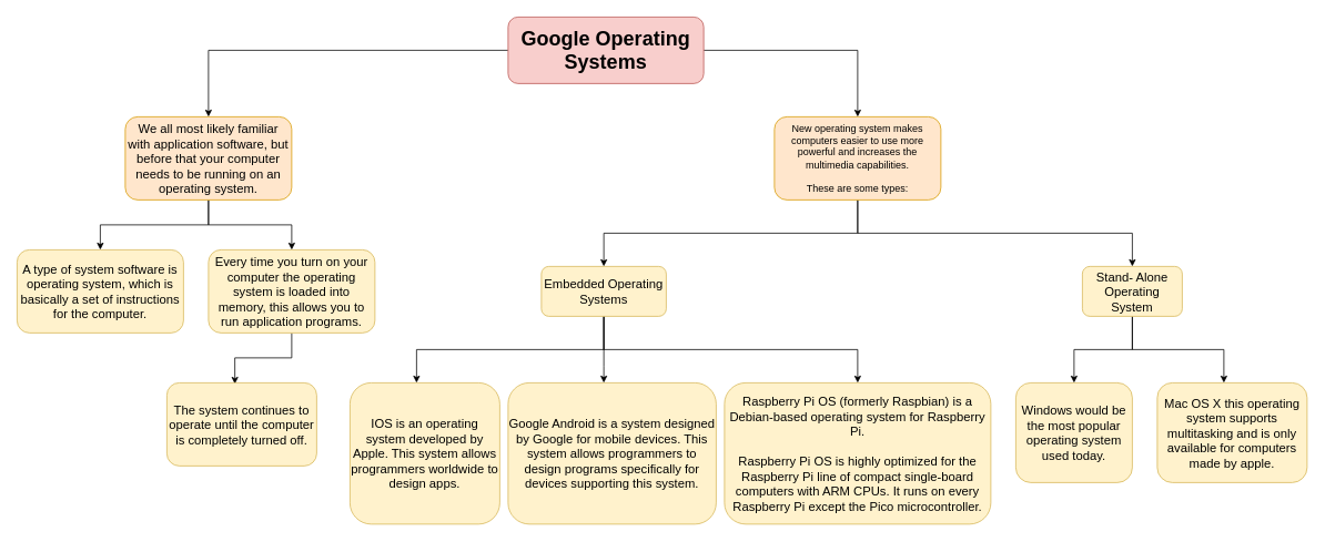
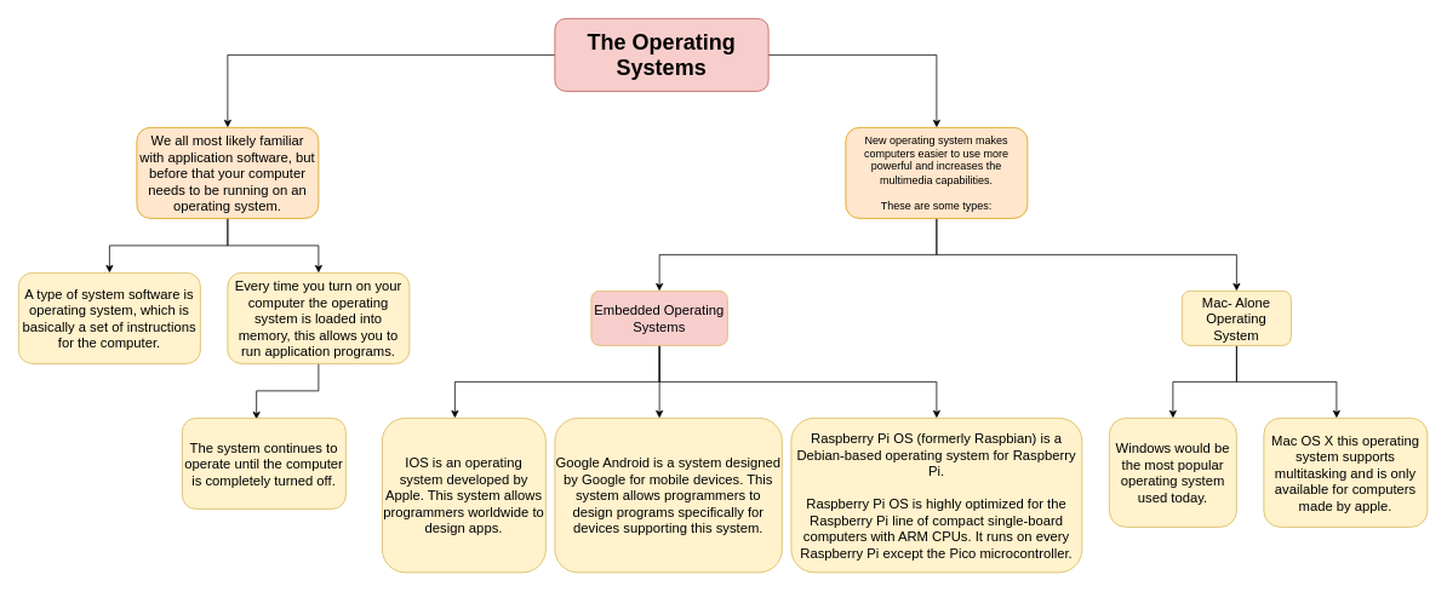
- <mxCell id="4" value="&lt;h1&gt;&lt;font size=&quot;1&quot; style=&quot;&quot;&gt;&lt;b style=&quot;font-size: 24px;&quot;&gt;Google Operating Systems&lt;/b&gt;&lt;/font&gt;&lt;/h1&gt;" style="rounded=1;whiteSpace=wrap;html=1;fillColor=#f8cecc;strokeColor=#b85450;" parent="1" vertex="1"><mxGeometry x="610" y="20" width="235" height="80" as="geometry" /></mxCell>
+ <mxCell id="4" value="&lt;h1&gt;&lt;font size=&quot;1&quot; style=&quot;&quot;&gt;&lt;b style=&quot;font-size: 24px;&quot;&gt;The Operating Systems&lt;/b&gt;&lt;/font&gt;&lt;/h1&gt;" style="rounded=1;whiteSpace=wrap;html=1;fillColor=#f8cecc;strokeColor=#b85450;" parent="1" vertex="1"><mxGeometry x="610" y="20" width="235" height="80" as="geometry" /></mxCell>
- <mxCell id="20" value="Embedded Operating Systems" style="whiteSpace=wrap;html=1;fillColor=#fff2cc;strokeColor=#d6b656;rounded=1;fontSize=15;" parent="1" vertex="1"><mxGeometry x="650" y="320" width="150" height="60" as="geometry" /></mxCell>
+ <mxCell id="20" value="Embedded Operating Systems" style="whiteSpace=wrap;html=1;fillColor=#f8cecc;strokeColor=#d6b656;rounded=1;fontSize=15;" parent="1" vertex="1"><mxGeometry x="650" y="320" width="150" height="60" as="geometry" /></mxCell>
- <mxCell id="16" value="Stand- Alone Operating System" style="whiteSpace=wrap;html=1;fillColor=#fff2cc;strokeColor=#d6b656;rounded=1;fontSize=15;" parent="1" vertex="1"><mxGeometry x="1300" y="320" width="120" height="60" as="geometry" /></mxCell>
+ <mxCell id="16" value="Mac- Alone Operating System" style="whiteSpace=wrap;html=1;fillColor=#fff2cc;strokeColor=#d6b656;rounded=1;fontSize=15;" parent="1" vertex="1"><mxGeometry x="1300" y="320" width="120" height="60" as="geometry" /></mxCell>
